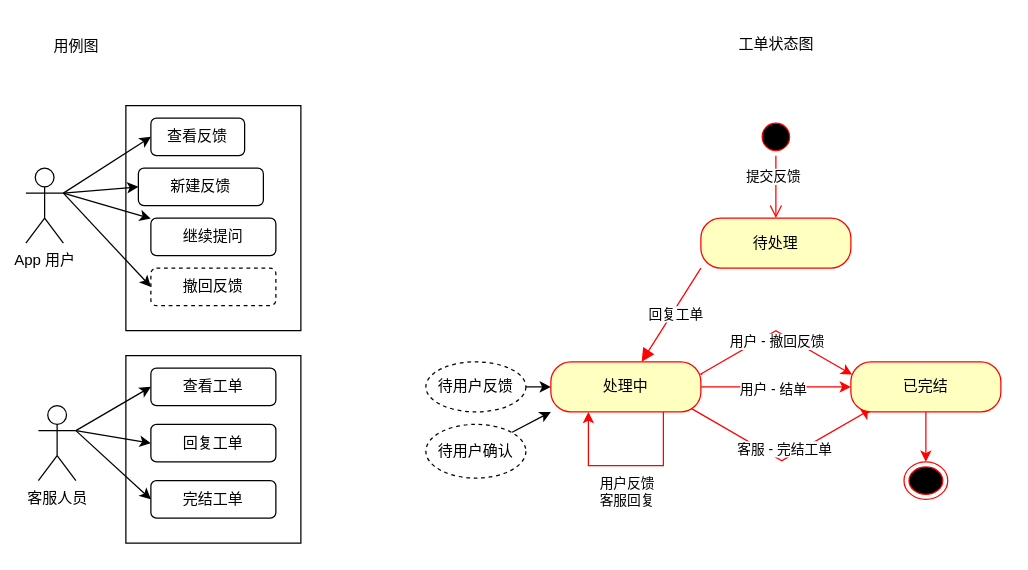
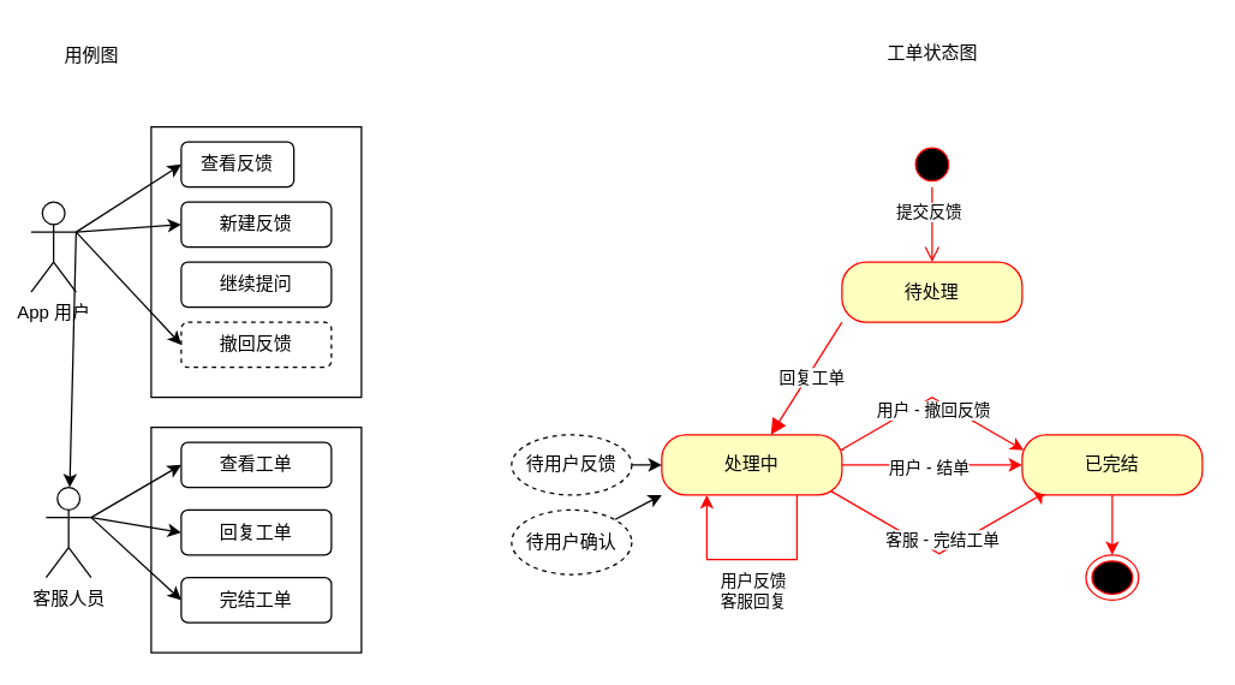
- <mxCell id="14" value="新建反馈" style="rounded=1;whiteSpace=wrap;html=1;" vertex="1" parent="1"><mxGeometry x="110" y="134" width="100" height="30" as="geometry" /></mxCell>
+ <mxCell id="14" value="新建反馈" style="rounded=1;whiteSpace=wrap;html=1;" vertex="1" parent="1"><mxGeometry x="120" y="134" width="100" height="30" as="geometry" /></mxCell>
- <mxCell id="6" style="rounded=0;orthogonalLoop=1;jettySize=auto;html=1;exitX=1;exitY=0.333;exitDx=0;exitDy=0;exitPerimeter=0;" edge="1" parent="1" source="8" target="15"><mxGeometry relative="1" as="geometry" /></mxCell>
+ <mxCell id="6" style="rounded=0;orthogonalLoop=1;jettySize=auto;html=1;exitX=1;exitY=0.333;exitDx=0;exitDy=0;exitPerimeter=0;" edge="1" parent="1" source="8" target="12"><mxGeometry relative="1" as="geometry" /></mxCell>
